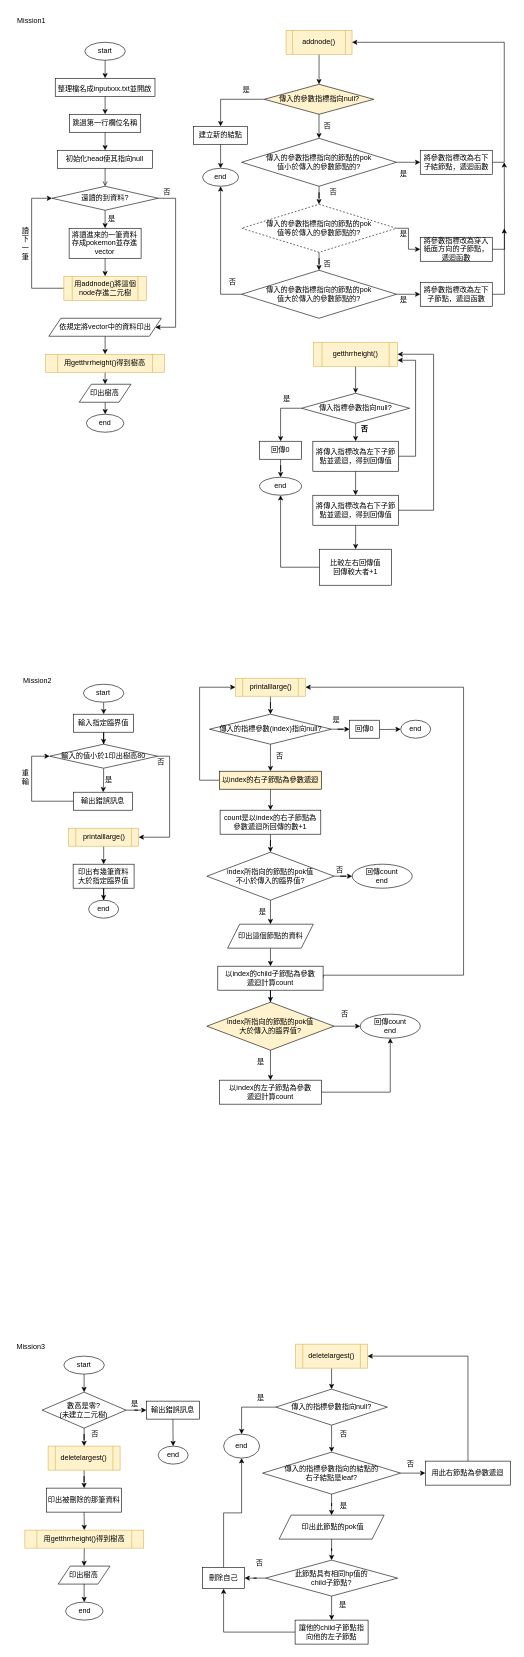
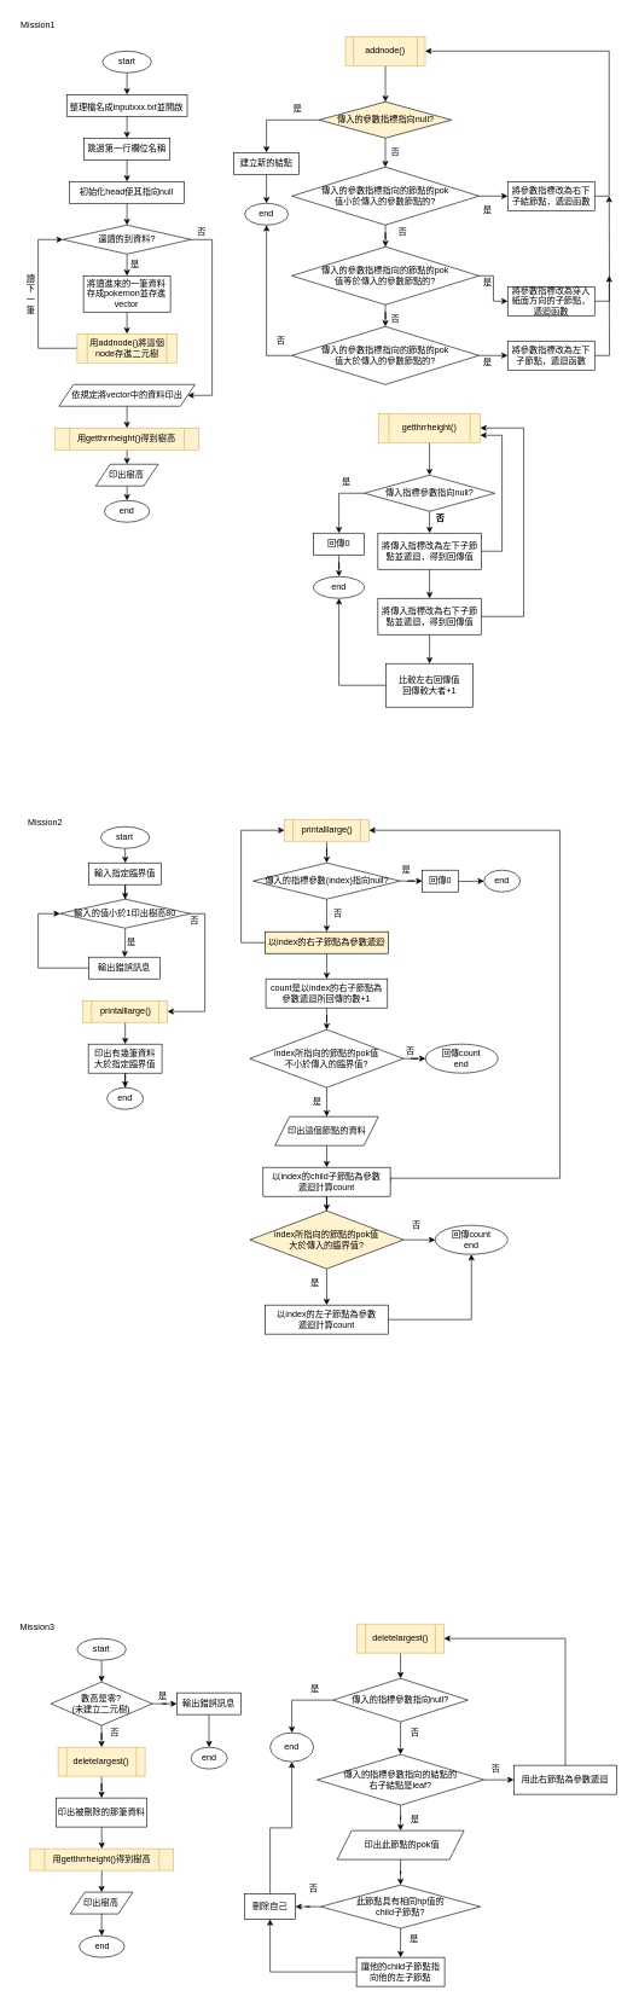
- <mxCell id="11" style="edgeStyle=orthogonalEdgeStyle;rounded=0;orthogonalLoop=1;jettySize=auto;html=1;exitX=0.5;exitY=1;exitDx=0;exitDy=0;entryX=0.5;entryY=0;entryDx=0;entryDy=0;fontSize=12;endArrow=open;" parent="1" source="12" target="15" edge="1"><mxGeometry relative="1" as="geometry" /></mxCell>
+ <mxCell id="11" style="edgeStyle=orthogonalEdgeStyle;rounded=0;orthogonalLoop=1;jettySize=auto;html=1;exitX=0.5;exitY=1;exitDx=0;exitDy=0;entryX=0.5;entryY=0;entryDx=0;entryDy=0;fontSize=12;" parent="1" source="12" target="15" edge="1"><mxGeometry relative="1" as="geometry" /></mxCell>
- <mxCell id="43" value="傳入的參數指標指向的節點的pok&lt;br&gt;值等於傳入的參數節點的?" style="rhombus;whiteSpace=wrap;html=1;fontSize=12;dashed=1;" parent="1" vertex="1"><mxGeometry x="402" y="340" width="258.12" height="80" as="geometry" /></mxCell>
+ <mxCell id="43" value="傳入的參數指標指向的節點的pok&lt;br&gt;值等於傳入的參數節點的?" style="rhombus;whiteSpace=wrap;html=1;fontSize=12;" parent="1" vertex="1"><mxGeometry x="402" y="340" width="258.12" height="80" as="geometry" /></mxCell>
- <mxCell id="88" value="重輸" style="text;html=1;strokeColor=none;fillColor=none;align=center;verticalAlign=middle;whiteSpace=wrap;rounded=0;fontSize=12;" parent="1" vertex="1"><mxGeometry x="32" y="1280" width="20" height="30" as="geometry" /></mxCell>
